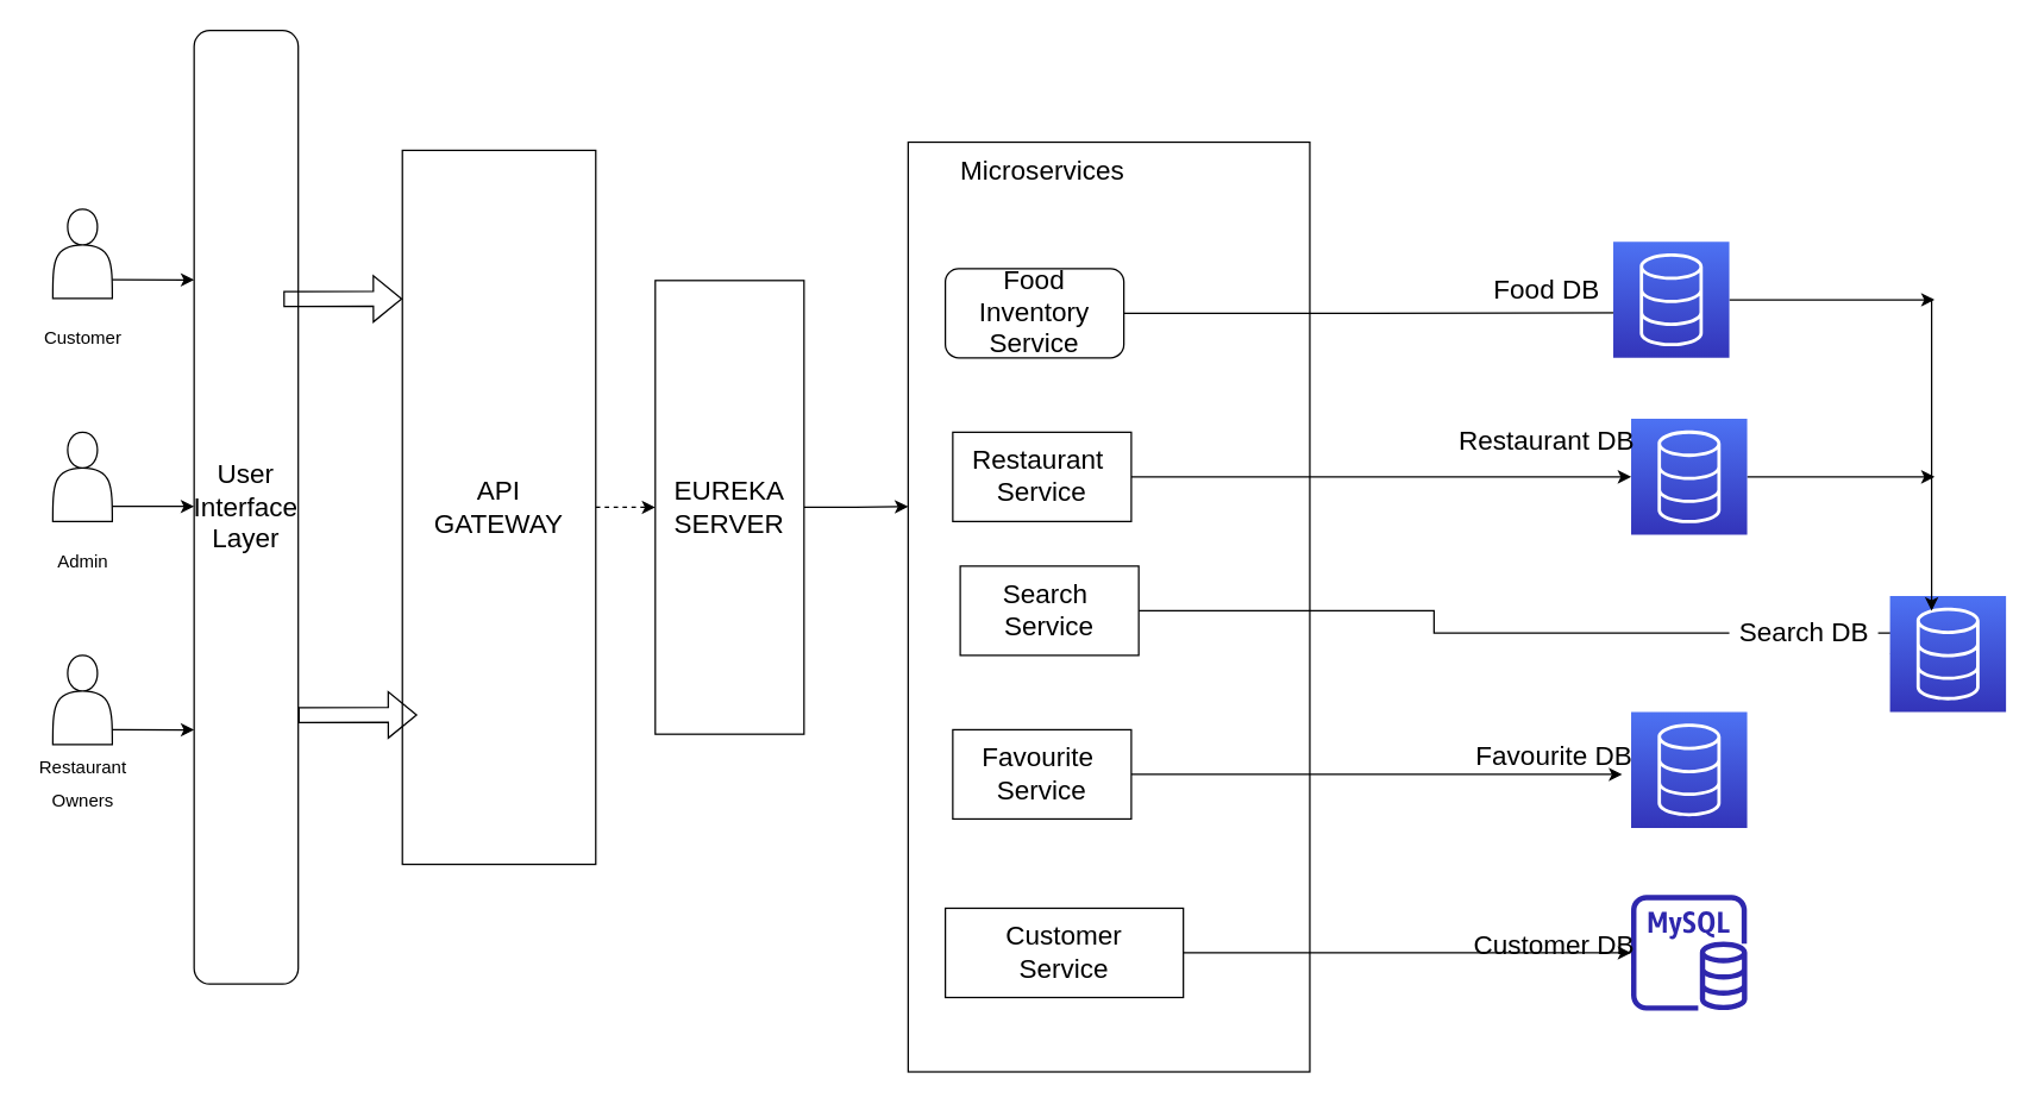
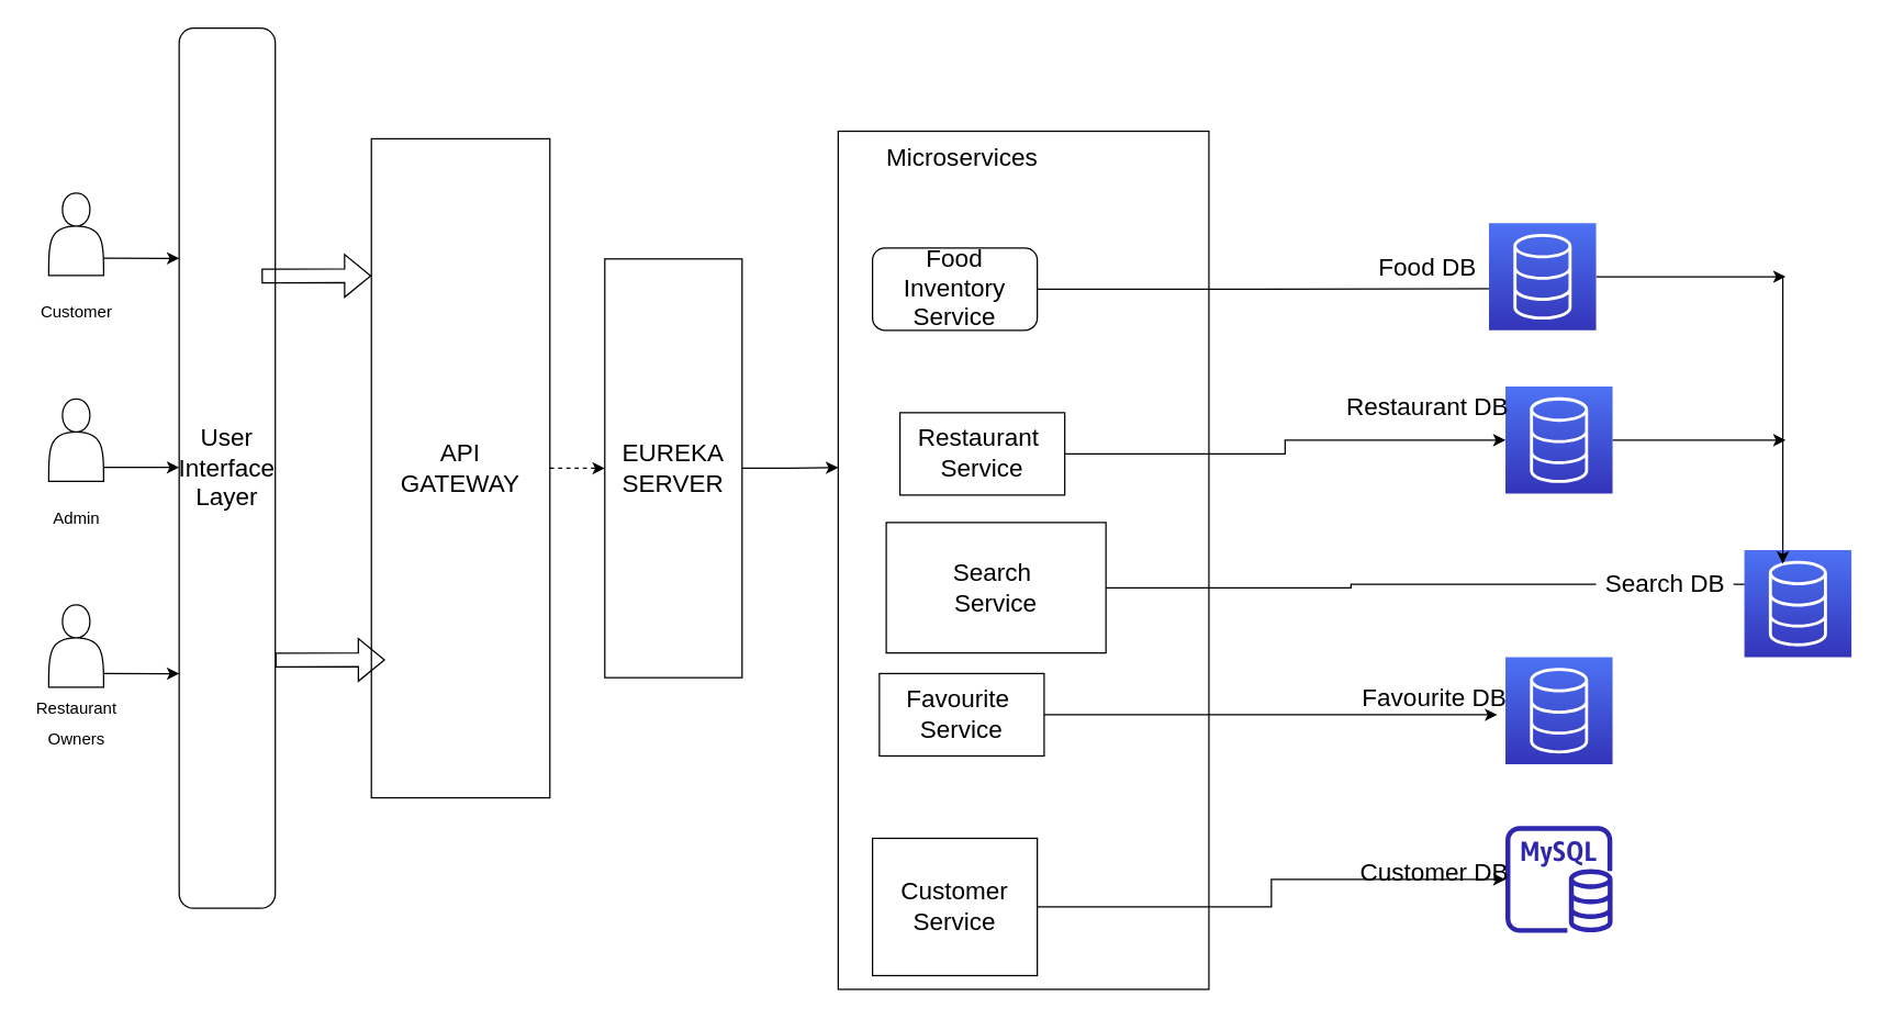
- <mxCell id="18" value="Restaurant&amp;nbsp;&lt;br&gt;Service" style="rounded=0;whiteSpace=wrap;html=1;fontSize=18;" vertex="1" parent="1"><mxGeometry x="640" y="290" width="120" height="60" as="geometry" /></mxCell>
+ <mxCell id="18" value="Restaurant&amp;nbsp;&lt;br&gt;Service" style="rounded=0;whiteSpace=wrap;html=1;fontSize=18;" vertex="1" parent="1"><mxGeometry x="655" y="300" width="120" height="60" as="geometry" /></mxCell>
- <mxCell id="24" value="Search&amp;nbsp;&lt;br&gt;Service" style="rounded=0;whiteSpace=wrap;html=1;fontSize=18;" vertex="1" parent="1"><mxGeometry x="645" y="380" width="120" height="60" as="geometry" /></mxCell>
+ <mxCell id="24" value="Search&amp;nbsp;&lt;br&gt;Service" style="rounded=0;whiteSpace=wrap;html=1;fontSize=18;" vertex="1" parent="1"><mxGeometry x="645" y="380" width="160" height="95" as="geometry" /></mxCell>
- <mxCell id="22" value="Customer&lt;br&gt;Service" style="rounded=0;whiteSpace=wrap;html=1;fontSize=18;" vertex="1" parent="1"><mxGeometry x="635" y="610" width="160" height="60" as="geometry" /></mxCell>
+ <mxCell id="22" value="Customer&lt;br&gt;Service" style="rounded=0;whiteSpace=wrap;html=1;fontSize=18;" vertex="1" parent="1"><mxGeometry x="635" y="610" width="120" height="100" as="geometry" /></mxCell>
